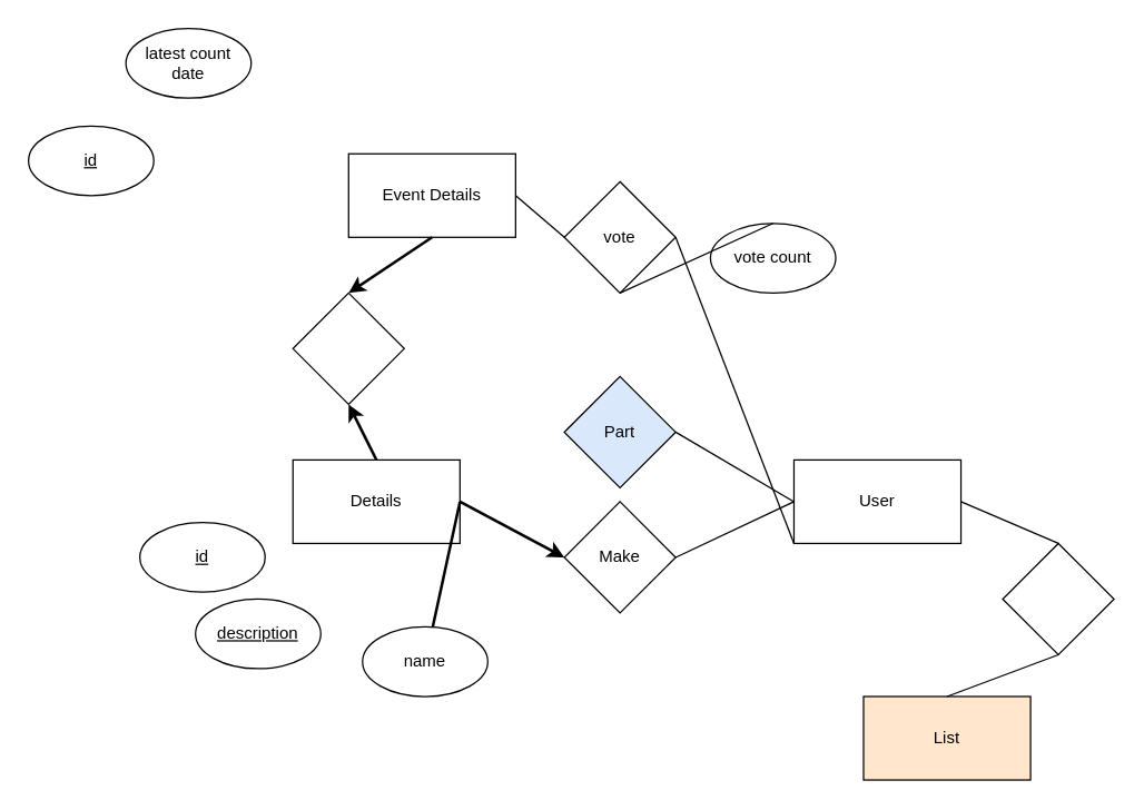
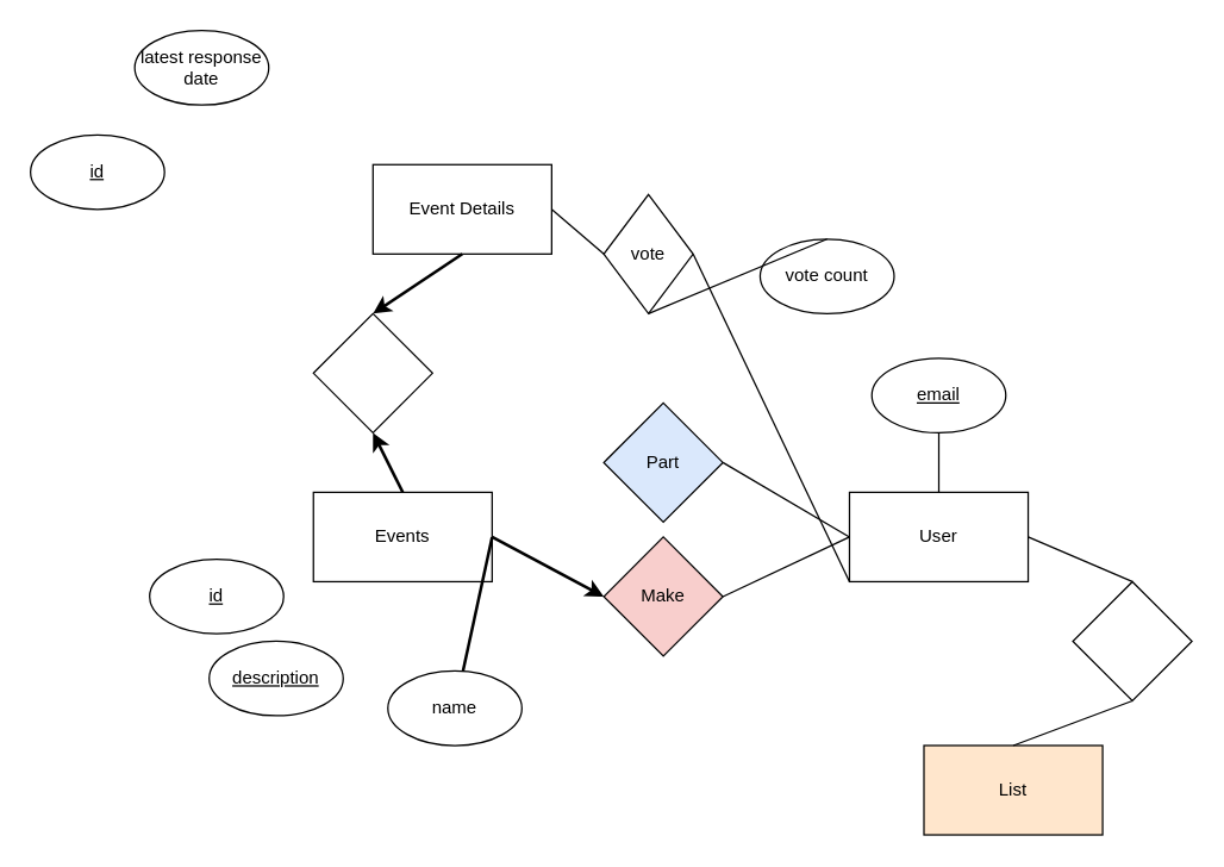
- <mxCell id="25" value="latest count date" style="ellipse;whiteSpace=wrap;html=1;" vertex="1" parent="1"><mxGeometry x="90" y="20" width="90" height="50" as="geometry" /></mxCell>
+ <mxCell id="25" value="latest response date" style="ellipse;whiteSpace=wrap;html=1;" vertex="1" parent="1"><mxGeometry x="90" y="20" width="90" height="50" as="geometry" /></mxCell>
- <mxCell id="9" value="vote" style="rhombus;whiteSpace=wrap;html=1;" vertex="1" parent="1"><mxGeometry x="405" y="130" width="80" height="80" as="geometry" /></mxCell>
+ <mxCell id="9" value="vote" style="rhombus;whiteSpace=wrap;html=1;" vertex="1" parent="1"><mxGeometry x="405" y="130" width="60" height="80" as="geometry" /></mxCell>
+ <mxCell id="12" value="&lt;u&gt;email&lt;/u&gt;" style="ellipse;whiteSpace=wrap;html=1;" vertex="1" parent="1"><mxGeometry x="585" y="240" width="90" height="50" as="geometry" /></mxCell>
+ <mxCell id="16" value="" style="endArrow=none;html=1;rounded=0;strokeWidth=1;entryX=0.5;entryY=1;entryDx=0;entryDy=0;exitX=0.5;exitY=0;exitDx=0;exitDy=0;" edge="1" parent="1" source="3" target="12"><mxGeometry width="50" height="50" relative="1" as="geometry"><mxPoint x="650" y="330" as="sourcePoint" /><mxPoint x="700" y="280" as="targetPoint" /></mxGeometry></mxCell>
- <mxCell id="2" value="Details" style="rounded=0;whiteSpace=wrap;html=1;" vertex="1" parent="1"><mxGeometry x="210" y="330" width="120" height="60" as="geometry" /></mxCell>
+ <mxCell id="2" value="Events" style="rounded=0;whiteSpace=wrap;html=1;" vertex="1" parent="1"><mxGeometry x="210" y="330" width="120" height="60" as="geometry" /></mxCell>
- <mxCell id="4" value="Make" style="rhombus;whiteSpace=wrap;html=1;" vertex="1" parent="1"><mxGeometry x="405" y="360" width="80" height="80" as="geometry" /></mxCell>
+ <mxCell id="4" value="Make" style="rhombus;whiteSpace=wrap;html=1;fillColor=#f8cecc;" vertex="1" parent="1"><mxGeometry x="405" y="360" width="80" height="80" as="geometry" /></mxCell>
